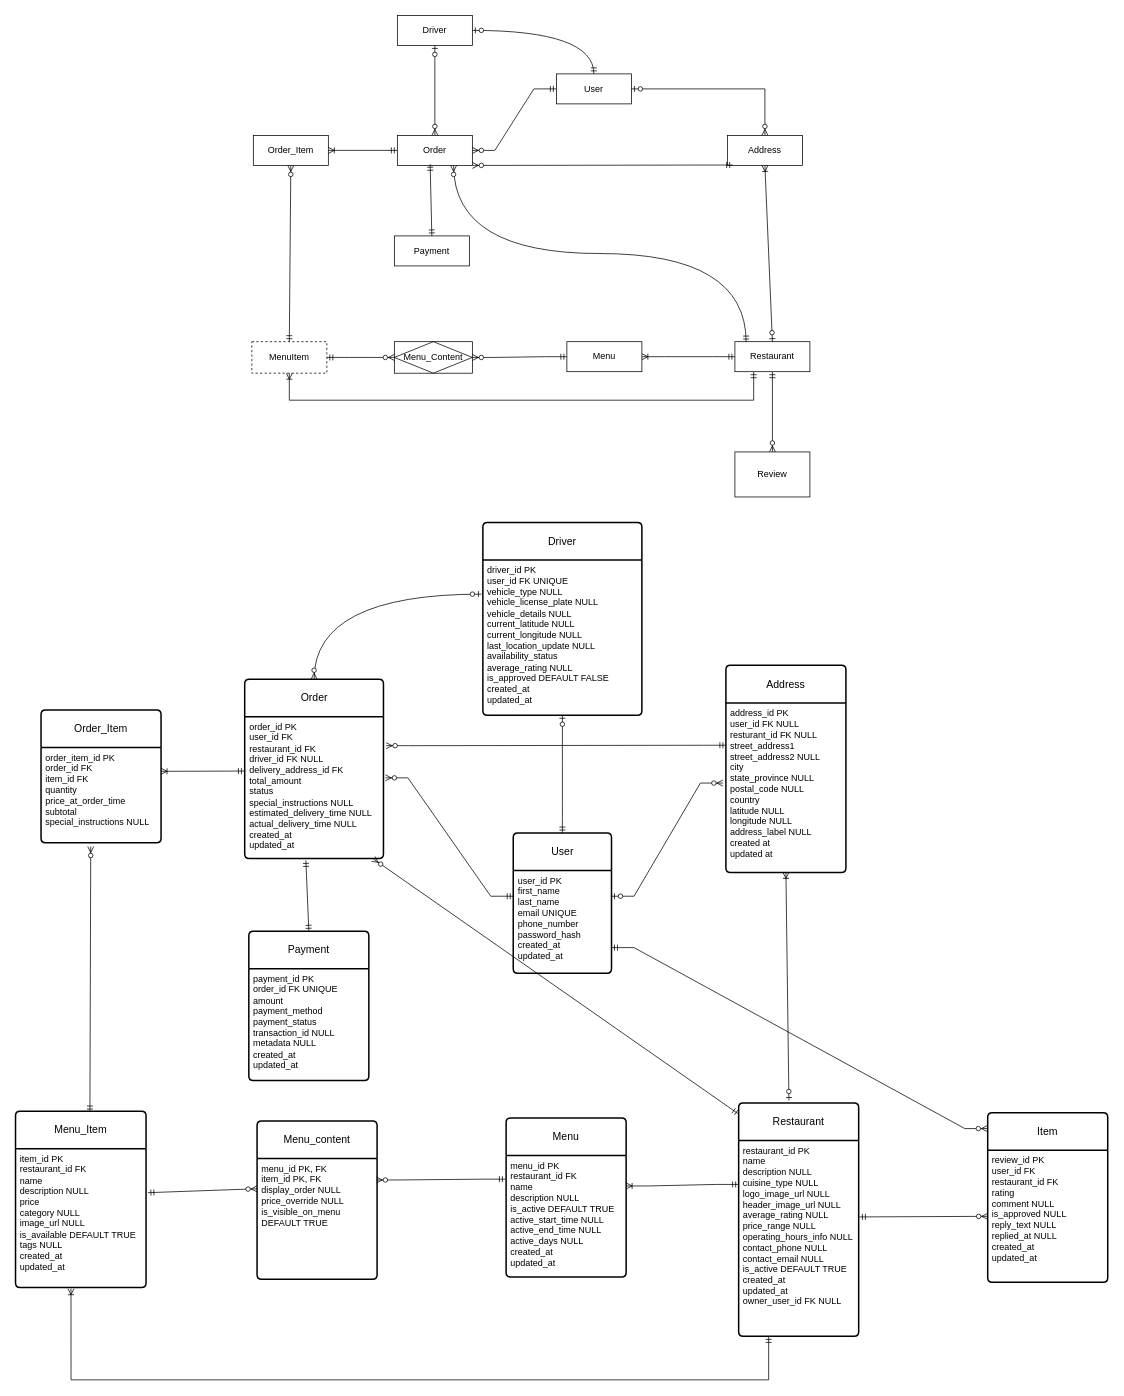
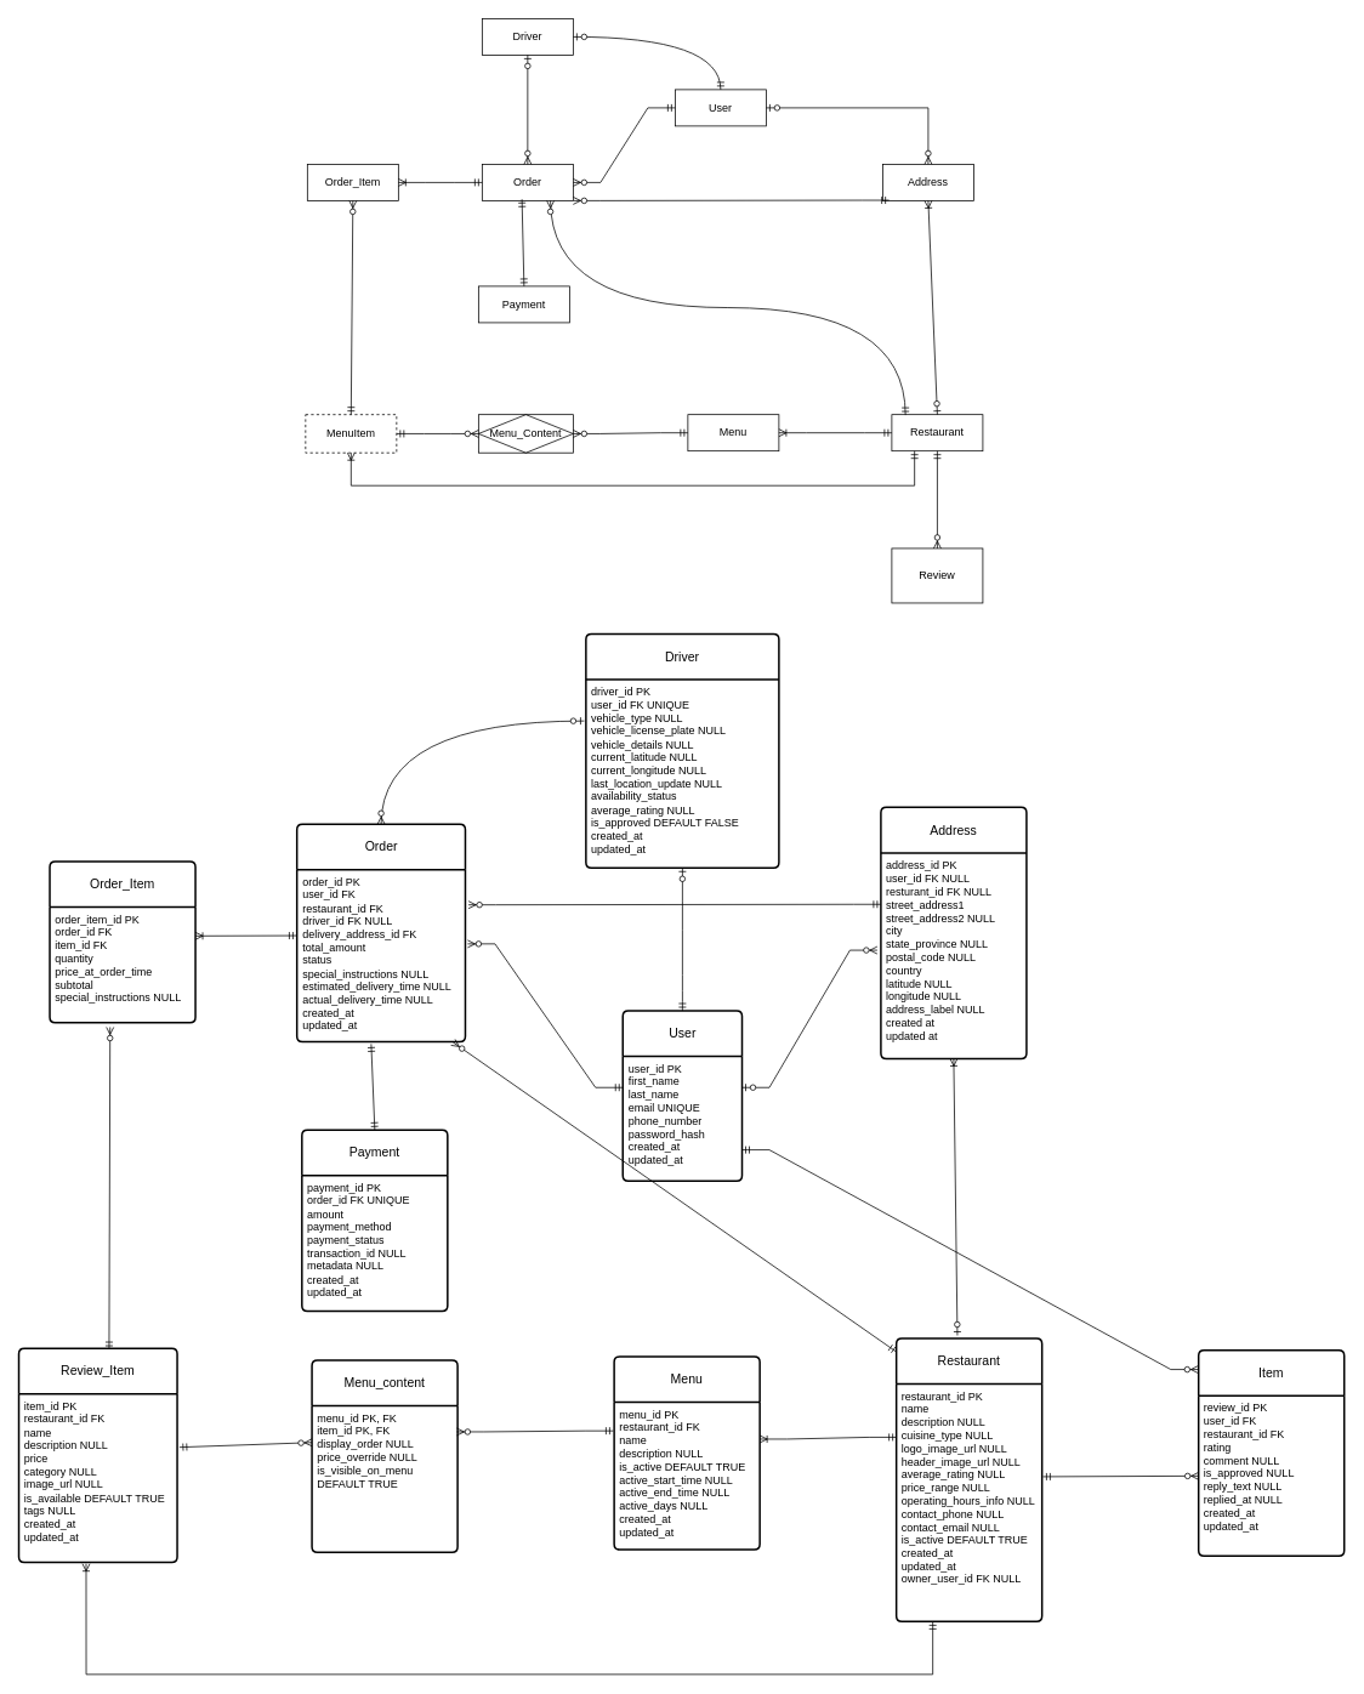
- <mxCell id="45" value="Menu_Item" style="swimlane;childLayout=stackLayout;horizontal=1;startSize=50;horizontalStack=0;rounded=1;fontSize=14;fontStyle=0;strokeWidth=2;resizeParent=0;resizeLast=1;shadow=0;dashed=0;align=center;arcSize=4;whiteSpace=wrap;html=1;" parent="1" vertex="1"><mxGeometry x="20" y="1481" width="174" height="235" as="geometry" /></mxCell>
+ <mxCell id="45" value="Review_Item" style="swimlane;childLayout=stackLayout;horizontal=1;startSize=50;horizontalStack=0;rounded=1;fontSize=14;fontStyle=0;strokeWidth=2;resizeParent=0;resizeLast=1;shadow=0;dashed=0;align=center;arcSize=4;whiteSpace=wrap;html=1;" parent="1" vertex="1"><mxGeometry x="20" y="1481" width="174" height="235" as="geometry" /></mxCell>
